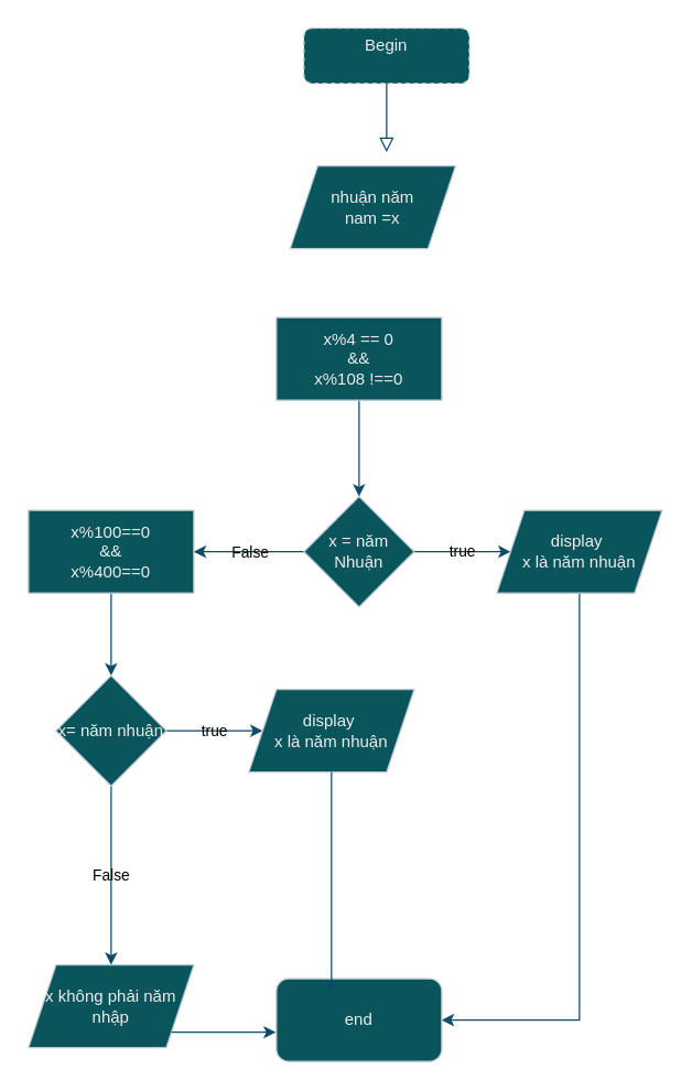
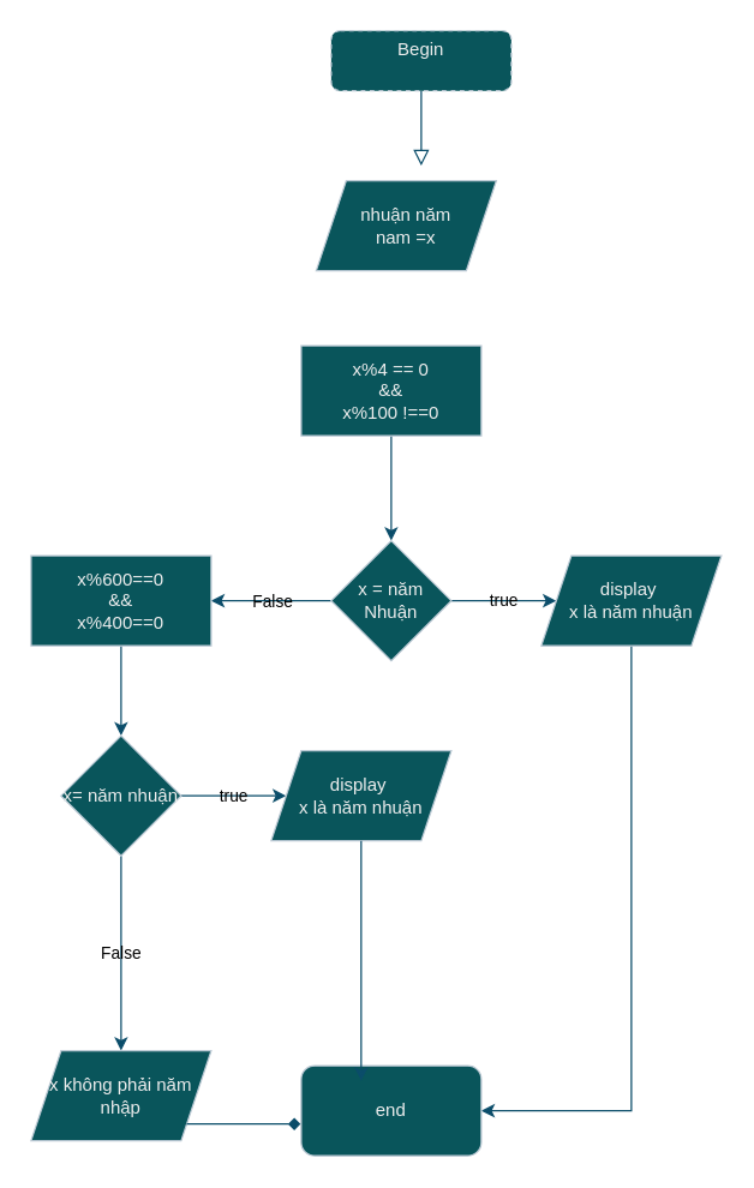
- <mxCell id="6" value="x%4 == 0&lt;div&gt;&amp;amp;&amp;amp;&lt;/div&gt;&lt;div&gt;x%108 !==0&lt;/div&gt;" style="whiteSpace=wrap;html=1;labelBackgroundColor=none;fillColor=#09555B;strokeColor=#BAC8D3;fontColor=#EEEEEE;" vertex="1" parent="1"><mxGeometry x="200" y="230" width="120" height="60" as="geometry" /></mxCell>
+ <mxCell id="6" value="x%4 == 0&lt;div&gt;&amp;amp;&amp;amp;&lt;/div&gt;&lt;div&gt;x%100 !==0&lt;/div&gt;" style="whiteSpace=wrap;html=1;labelBackgroundColor=none;fillColor=#09555B;strokeColor=#BAC8D3;fontColor=#EEEEEE;" vertex="1" parent="1"><mxGeometry x="200" y="230" width="120" height="60" as="geometry" /></mxCell>
- <mxCell id="13" value="x%100==0&lt;div&gt;&amp;amp;&amp;amp;&lt;/div&gt;&lt;div&gt;x%400==0&lt;/div&gt;" style="whiteSpace=wrap;html=1;labelBackgroundColor=none;fillColor=#09555B;strokeColor=#BAC8D3;fontColor=#EEEEEE;" vertex="1" parent="1"><mxGeometry x="20" y="370" width="120" height="60" as="geometry" /></mxCell>
+ <mxCell id="13" value="x%600==0&lt;div&gt;&amp;amp;&amp;amp;&lt;/div&gt;&lt;div&gt;x%400==0&lt;/div&gt;" style="whiteSpace=wrap;html=1;labelBackgroundColor=none;fillColor=#09555B;strokeColor=#BAC8D3;fontColor=#EEEEEE;" vertex="1" parent="1"><mxGeometry x="20" y="370" width="120" height="60" as="geometry" /></mxCell>
- <mxCell id="21" style="edgeStyle=orthogonalEdgeStyle;rounded=0;orthogonalLoop=1;jettySize=auto;html=1;entryX=-0.003;entryY=0.647;entryDx=0;entryDy=0;entryPerimeter=0;labelBackgroundColor=none;strokeColor=#0B4D6A;fontColor=default;" edge="1" parent="1" source="18" target="19"><mxGeometry relative="1" as="geometry"><Array as="points"><mxPoint x="80" y="749" /></Array></mxGeometry></mxCell>
+ <mxCell id="21" style="edgeStyle=orthogonalEdgeStyle;rounded=0;orthogonalLoop=1;jettySize=auto;html=1;entryX=-0.003;entryY=0.647;entryDx=0;entryDy=0;entryPerimeter=0;labelBackgroundColor=none;strokeColor=#0B4D6A;fontColor=default;endArrow=diamond;" edge="1" parent="1" source="18" target="19"><mxGeometry relative="1" as="geometry"><Array as="points"><mxPoint x="80" y="749" /></Array></mxGeometry></mxCell>
